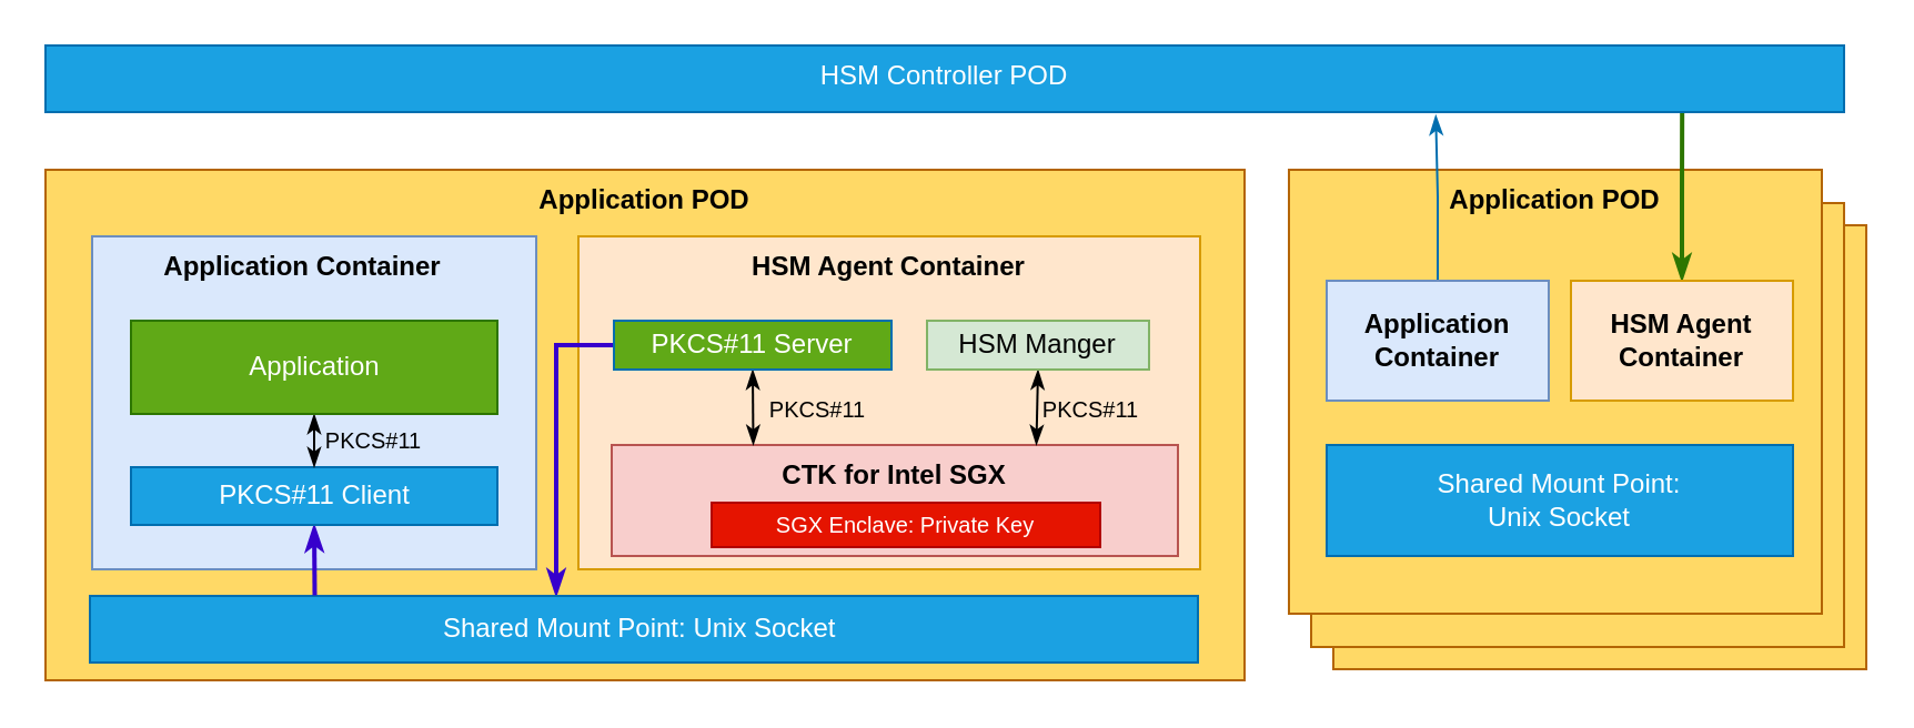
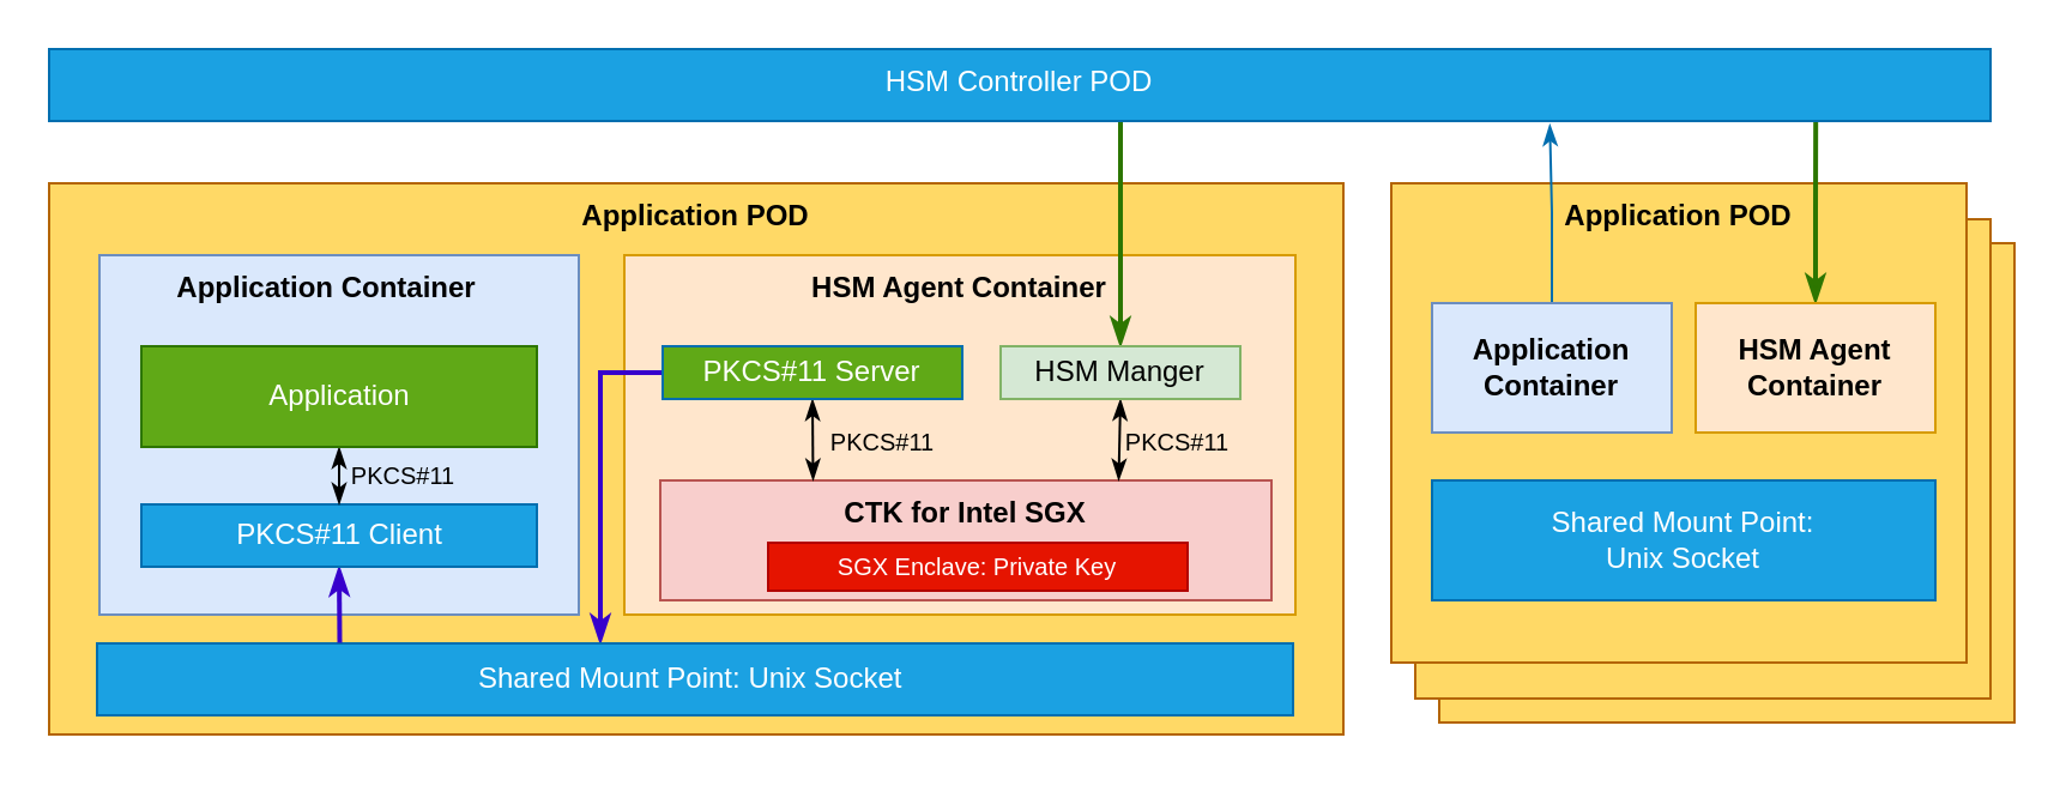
+ <mxCell id="12" style="edgeStyle=orthogonalEdgeStyle;rounded=0;orthogonalLoop=1;jettySize=auto;html=1;exitX=0.5;exitY=0;exitDx=0;exitDy=0;entryX=0.546;entryY=0.984;entryDx=0;entryDy=0;entryPerimeter=0;fontSize=10;startArrow=classicThin;startFill=1;endArrow=none;endFill=0;strokeColor=#2D7600;strokeWidth=2;fillColor=#60a917;" edge="1" parent="1" source="13" target="29"><mxGeometry relative="1" as="geometry"><Array as="points"><mxPoint x="467" y="50" /></Array></mxGeometry></mxCell>
